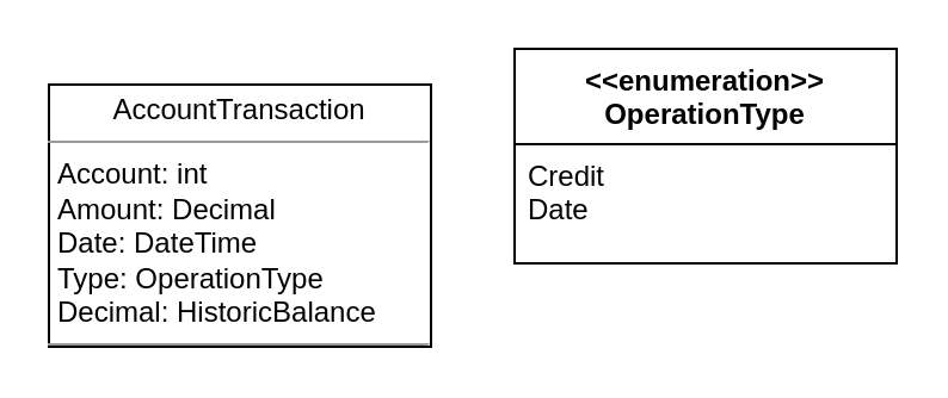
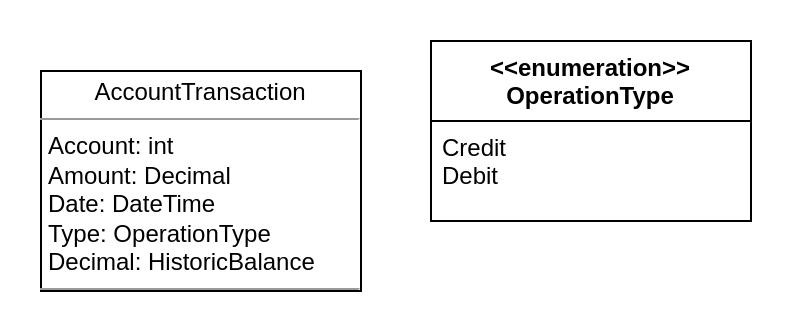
- <mxCell id="4" value="Credit&#10;Date&#10;" style="text;strokeColor=none;fillColor=none;align=left;verticalAlign=top;spacingLeft=4;spacingRight=4;overflow=hidden;rotatable=0;points=[[0,0.5],[1,0.5]];portConstraint=eastwest;" parent="3" vertex="1"><mxGeometry y="40" width="160" height="50" as="geometry" /></mxCell>
+ <mxCell id="4" value="Credit&#10;Debit&#10;" style="text;strokeColor=none;fillColor=none;align=left;verticalAlign=top;spacingLeft=4;spacingRight=4;overflow=hidden;rotatable=0;points=[[0,0.5],[1,0.5]];portConstraint=eastwest;" parent="3" vertex="1"><mxGeometry y="40" width="160" height="50" as="geometry" /></mxCell>
